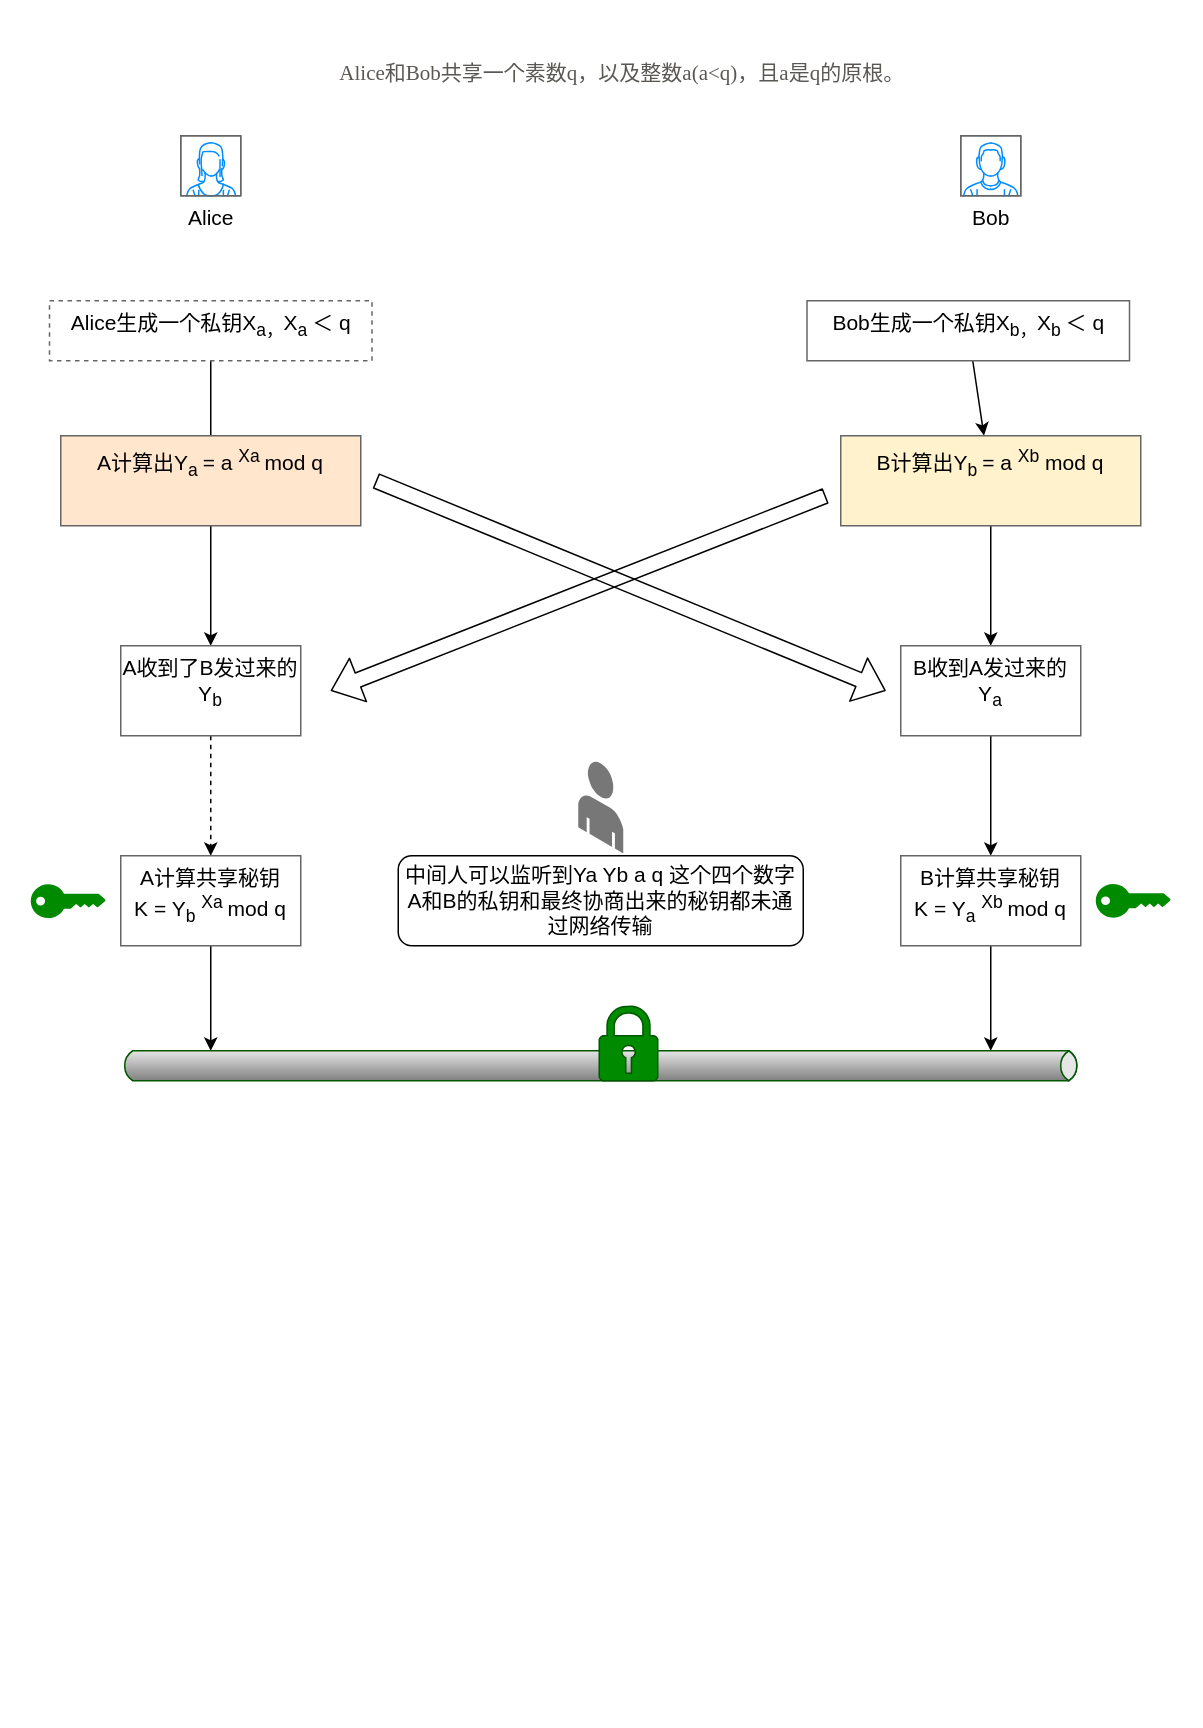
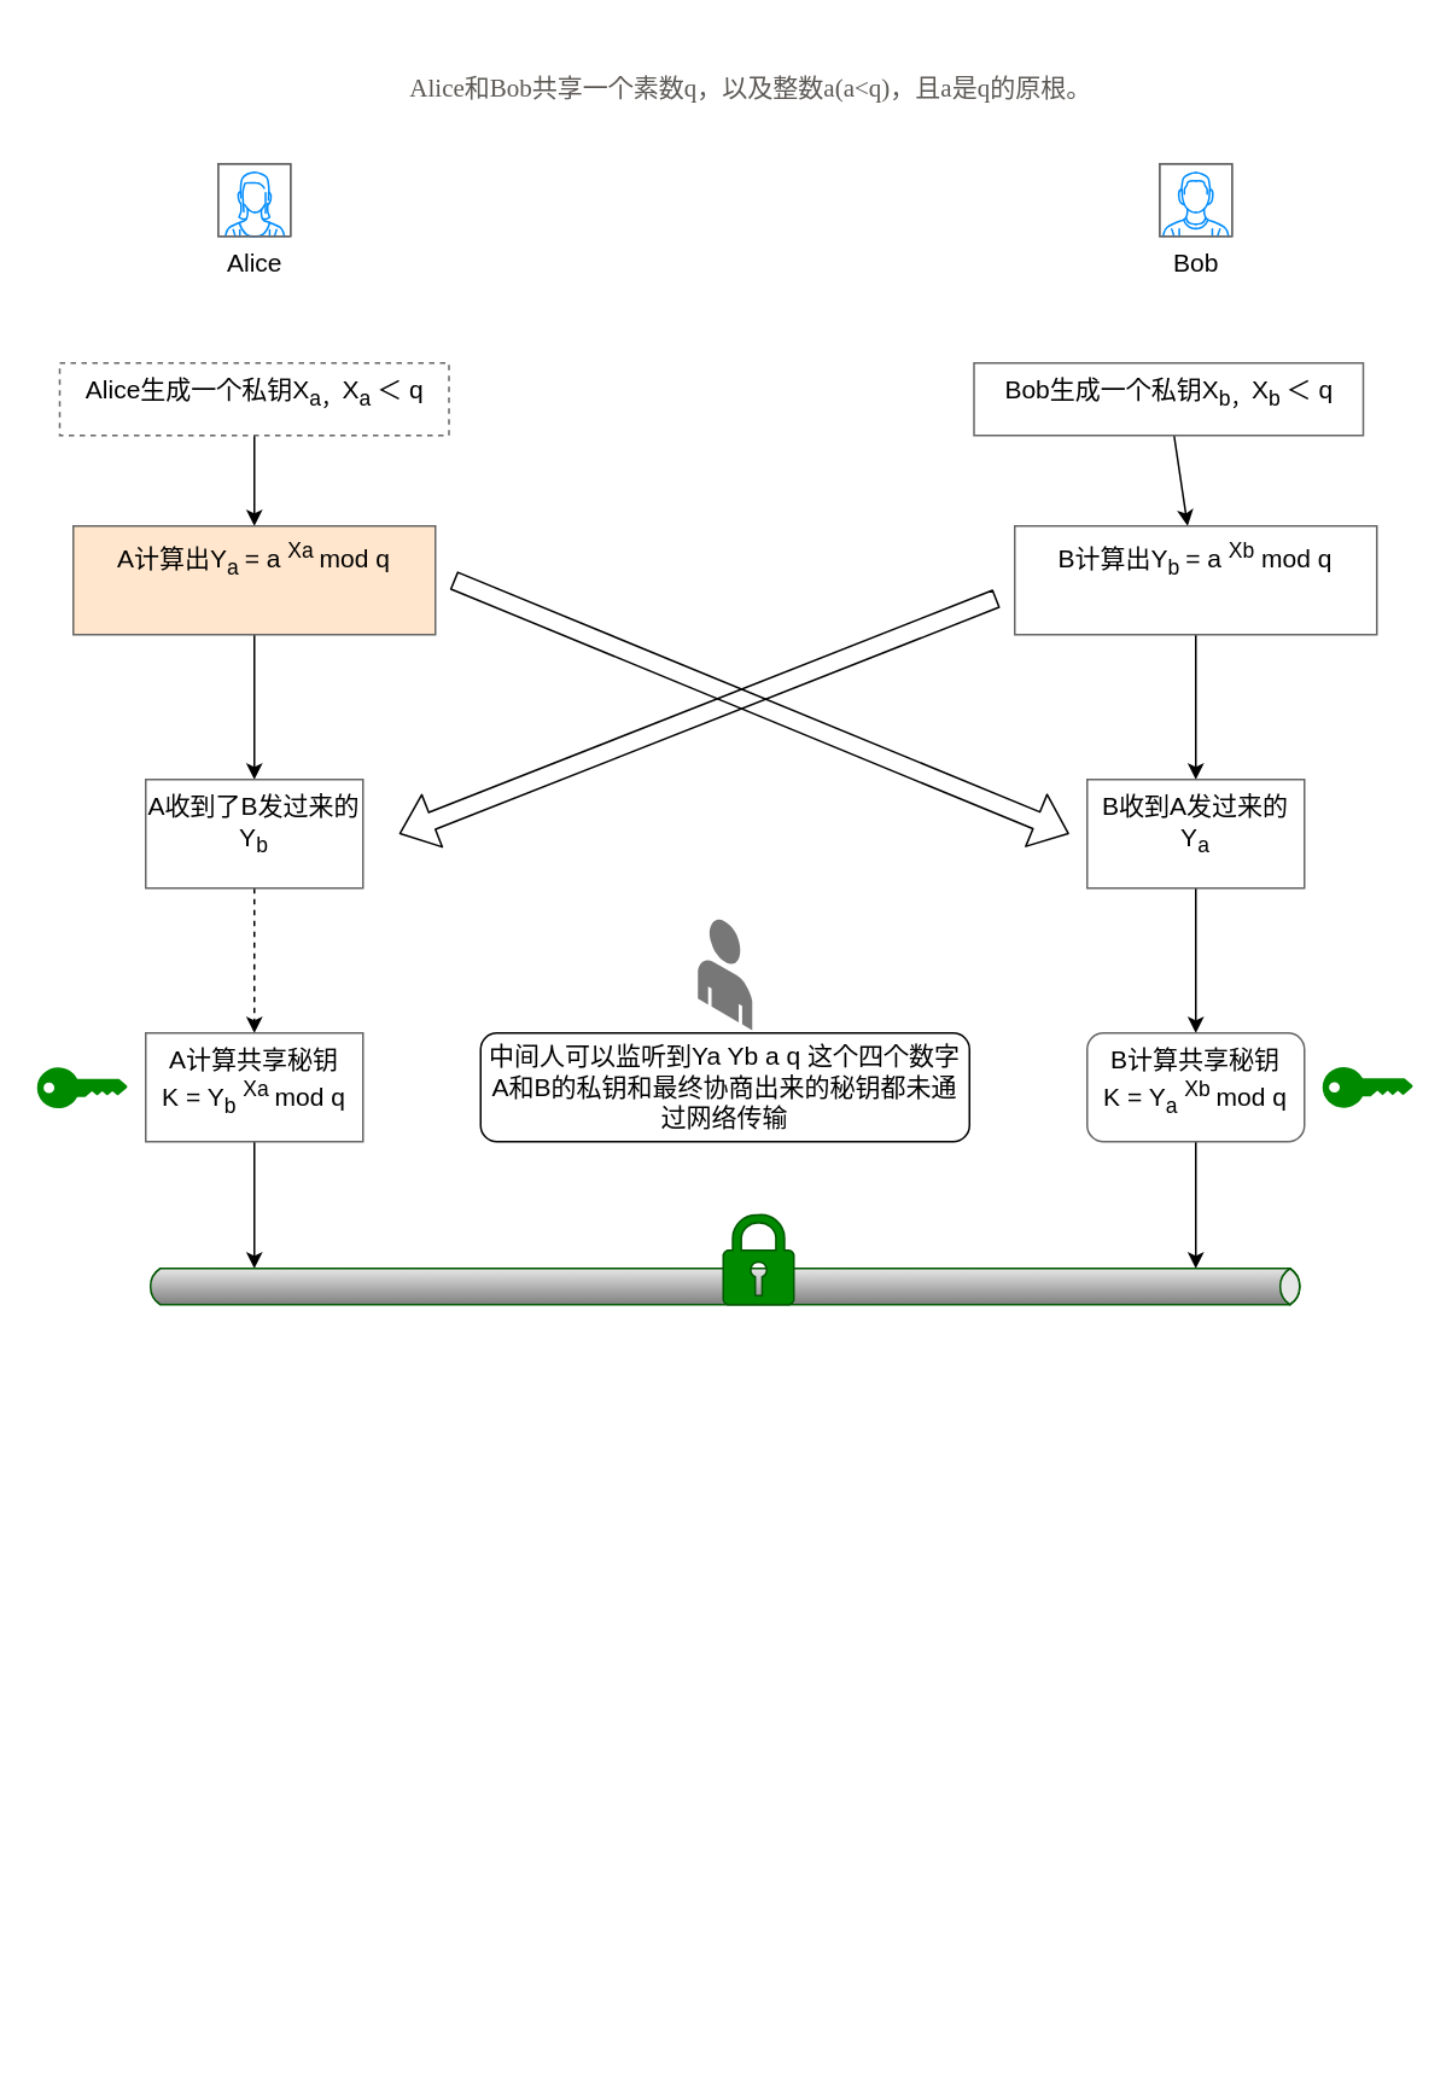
- <mxCell id="10" value="" style="edgeStyle=none;html=1;fontSize=14;endArrow=none;" edge="1" parent="1" source="11" target="15"><mxGeometry relative="1" as="geometry" /></mxCell>
+ <mxCell id="10" value="" style="edgeStyle=none;html=1;fontSize=14;" edge="1" parent="1" source="11" target="15"><mxGeometry relative="1" as="geometry" /></mxCell>
- <mxCell id="17" value="&lt;div style=&quot;text-align: justify&quot;&gt;B计算出Y&lt;sub&gt;b&lt;/sub&gt;&lt;sup&gt;&amp;nbsp;&lt;/sup&gt;= a &lt;sup&gt;Xb&lt;/sup&gt; mod q&lt;/div&gt;" style="whiteSpace=wrap;html=1;fontSize=14;verticalAlign=top;strokeColor=#666666;shadow=0;dashed=0;strokeWidth=1;fillColor=#fff2cc;" vertex="1" parent="1"><mxGeometry x="560" y="290" width="200" height="60" as="geometry" /></mxCell>
+ <mxCell id="17" value="&lt;div style=&quot;text-align: justify&quot;&gt;B计算出Y&lt;sub&gt;b&lt;/sub&gt;&lt;sup&gt;&amp;nbsp;&lt;/sup&gt;= a &lt;sup&gt;Xb&lt;/sup&gt; mod q&lt;/div&gt;" style="whiteSpace=wrap;html=1;fontSize=14;verticalAlign=top;strokeColor=#666666;shadow=0;dashed=0;strokeWidth=1;" vertex="1" parent="1"><mxGeometry x="560" y="290" width="200" height="60" as="geometry" /></mxCell>
- <mxCell id="25" value="B计算共享秘钥&lt;br&gt;K = Y&lt;sub&gt;a&lt;/sub&gt;&amp;nbsp;&lt;sup&gt;Xb&amp;nbsp;&lt;/sup&gt;mod q" style="whiteSpace=wrap;html=1;fontSize=14;verticalAlign=top;strokeColor=#666666;shadow=0;dashed=0;strokeWidth=1;" vertex="1" parent="1"><mxGeometry x="600" y="570" width="120" height="60" as="geometry" /></mxCell>
+ <mxCell id="25" value="B计算共享秘钥&lt;br&gt;K = Y&lt;sub&gt;a&lt;/sub&gt;&amp;nbsp;&lt;sup&gt;Xb&amp;nbsp;&lt;/sup&gt;mod q" style="whiteSpace=wrap;html=1;fontSize=14;verticalAlign=top;strokeColor=#666666;shadow=0;dashed=0;strokeWidth=1;rounded=1;" vertex="1" parent="1"><mxGeometry x="600" y="570" width="120" height="60" as="geometry" /></mxCell>
